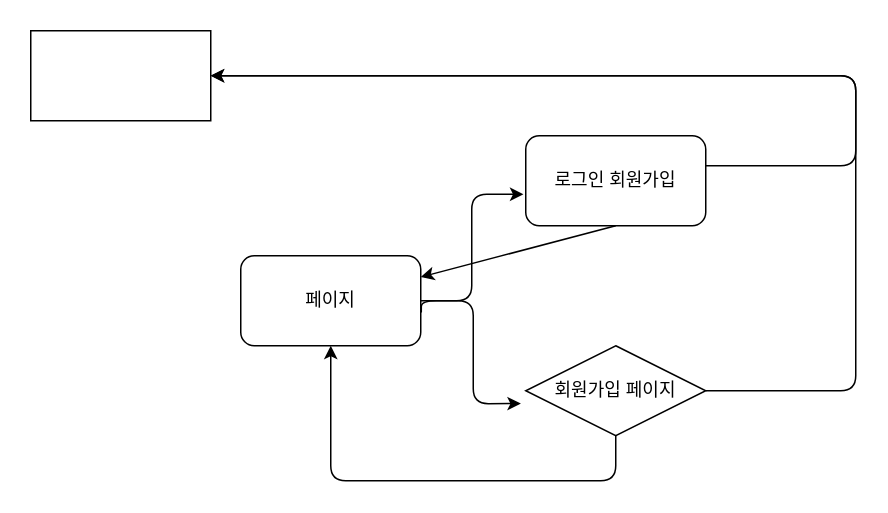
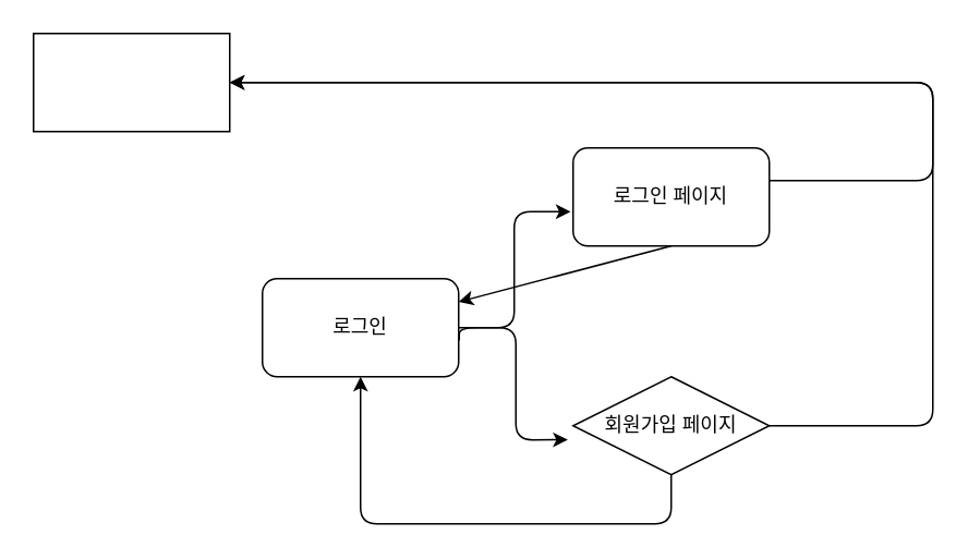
- <mxCell id="3" value="로그인 회원가입" style="rounded=1;whiteSpace=wrap;html=1;" vertex="1" parent="1"><mxGeometry x="350" y="90" width="120" height="60" as="geometry" /></mxCell>
+ <mxCell id="3" value="로그인 페이지" style="rounded=1;whiteSpace=wrap;html=1;" vertex="1" parent="1"><mxGeometry x="350" y="90" width="120" height="60" as="geometry" /></mxCell>
- <mxCell id="2" value="페이지" style="rounded=1;whiteSpace=wrap;html=1;" vertex="1" parent="1"><mxGeometry x="160" y="170" width="120" height="60" as="geometry" /></mxCell>
+ <mxCell id="2" value="로그인" style="rounded=1;whiteSpace=wrap;html=1;" vertex="1" parent="1"><mxGeometry x="160" y="170" width="120" height="60" as="geometry" /></mxCell>
